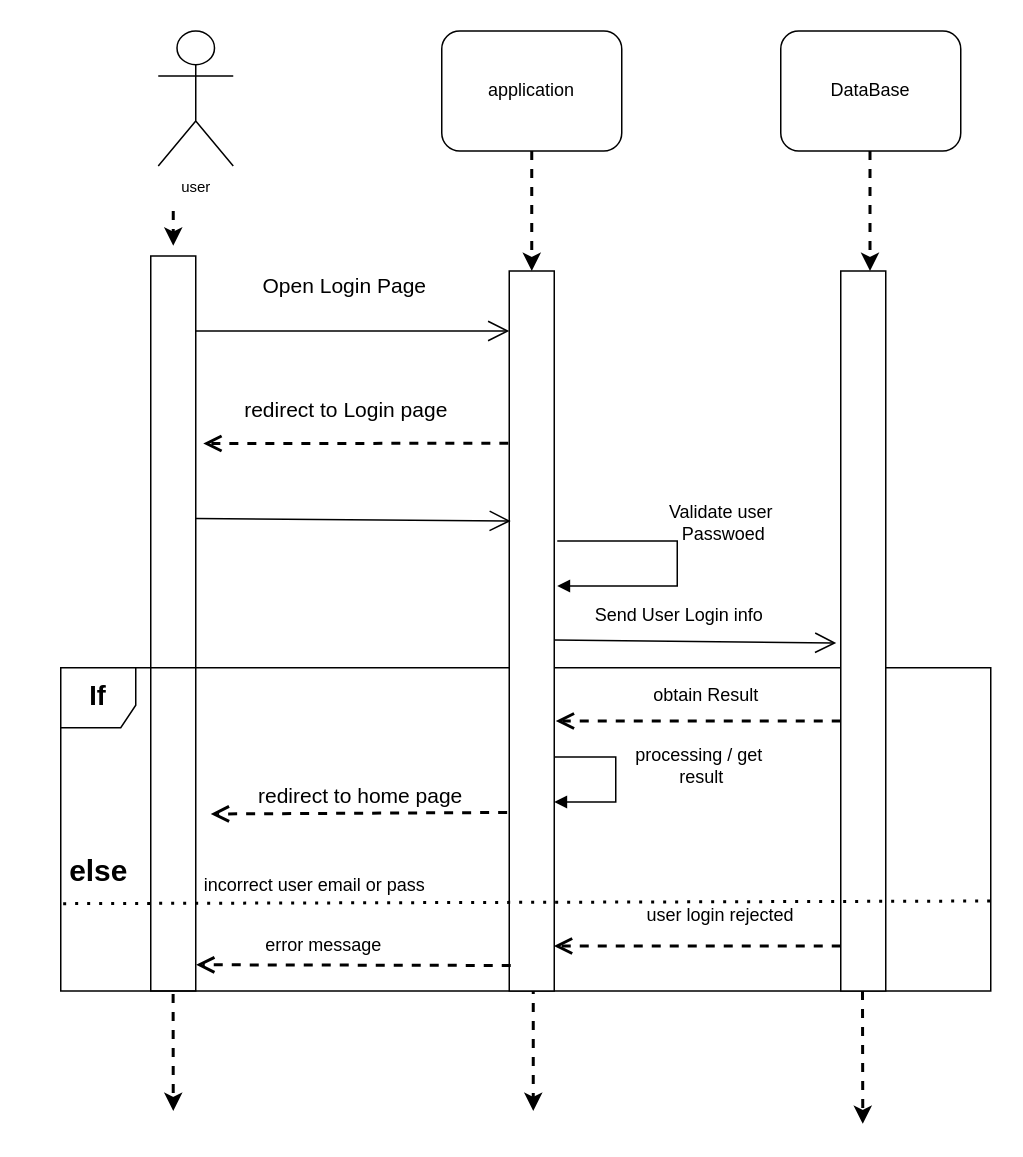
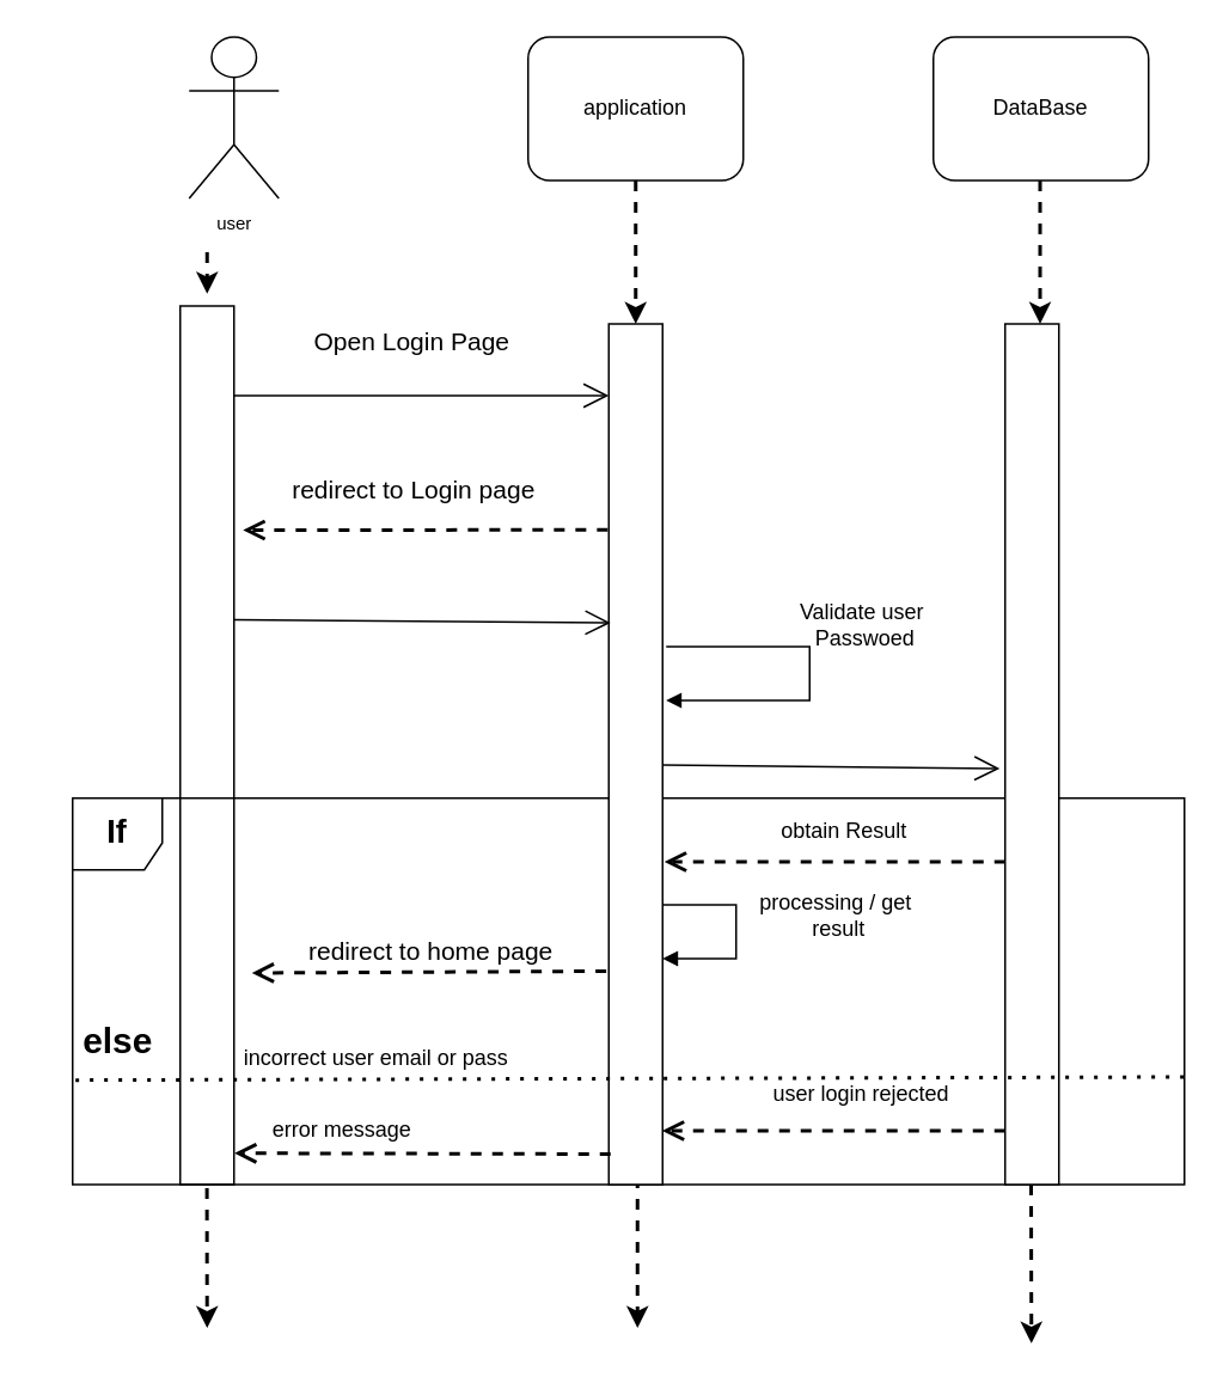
- <mxCell id="21" value="Send User Login info" style="text;html=1;align=center;verticalAlign=middle;resizable=0;points=[];autosize=1;" vertex="1" parent="1"><mxGeometry x="387" y="400" width="130" height="20" as="geometry" /></mxCell>
- <mxCell id="34" value="error message" style="text;html=1;align=center;verticalAlign=middle;resizable=0;points=[];autosize=1;" vertex="1" parent="1"><mxGeometry x="170" y="620" width="90" height="20" as="geometry" /></mxCell>
+ <mxCell id="34" value="error message" style="text;html=1;align=center;verticalAlign=middle;resizable=0;points=[];autosize=1;" vertex="1" parent="1"><mxGeometry x="145" y="620" width="90" height="20" as="geometry" /></mxCell>
